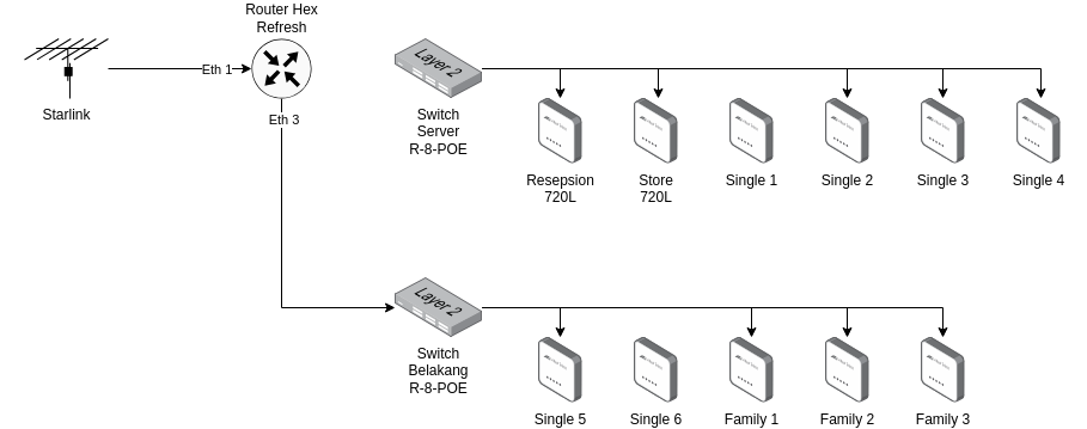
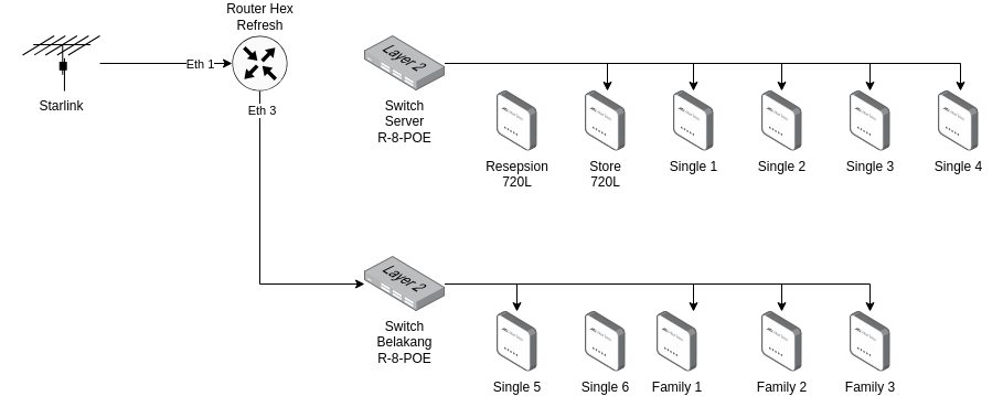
- <mxCell id="22" style="edgeStyle=orthogonalEdgeStyle;rounded=0;orthogonalLoop=1;jettySize=auto;html=1;" edge="1" source="24" target="25" parent="1"><mxGeometry relative="1" as="geometry"><Array as="points"><mxPoint x="468" y="45" /></Array></mxGeometry></mxCell>
+ <mxCell id="20" style="edgeStyle=orthogonalEdgeStyle;rounded=0;orthogonalLoop=1;jettySize=auto;html=1;" edge="1" source="24" target="27" parent="1"><mxGeometry relative="1" as="geometry"><Array as="points"><mxPoint x="628" y="45" /></Array></mxGeometry></mxCell>
- <mxCell id="15" value="Family 1" style="image;points=[];aspect=fixed;html=1;align=center;shadow=0;dashed=0;image=img/lib/allied_telesis/wireless/Access_Point_Indoor.svg;" vertex="1" parent="1"><mxGeometry x="610" y="270" width="36.6" height="54.6" as="geometry" /></mxCell>
+ <mxCell id="15" value="Family 1" style="image;points=[];aspect=fixed;html=1;align=center;shadow=0;dashed=0;image=img/lib/allied_telesis/wireless/Access_Point_Indoor.svg;" vertex="1" parent="1"><mxGeometry x="595" y="270" width="36.6" height="54.6" as="geometry" /></mxCell>
